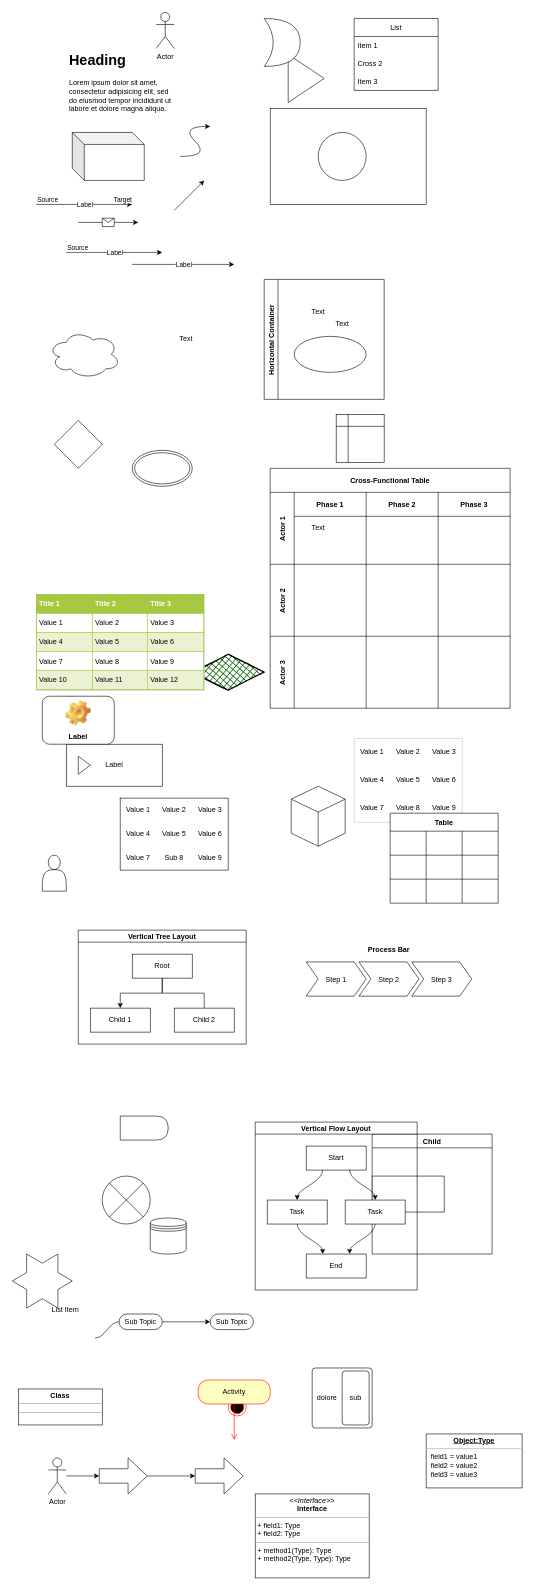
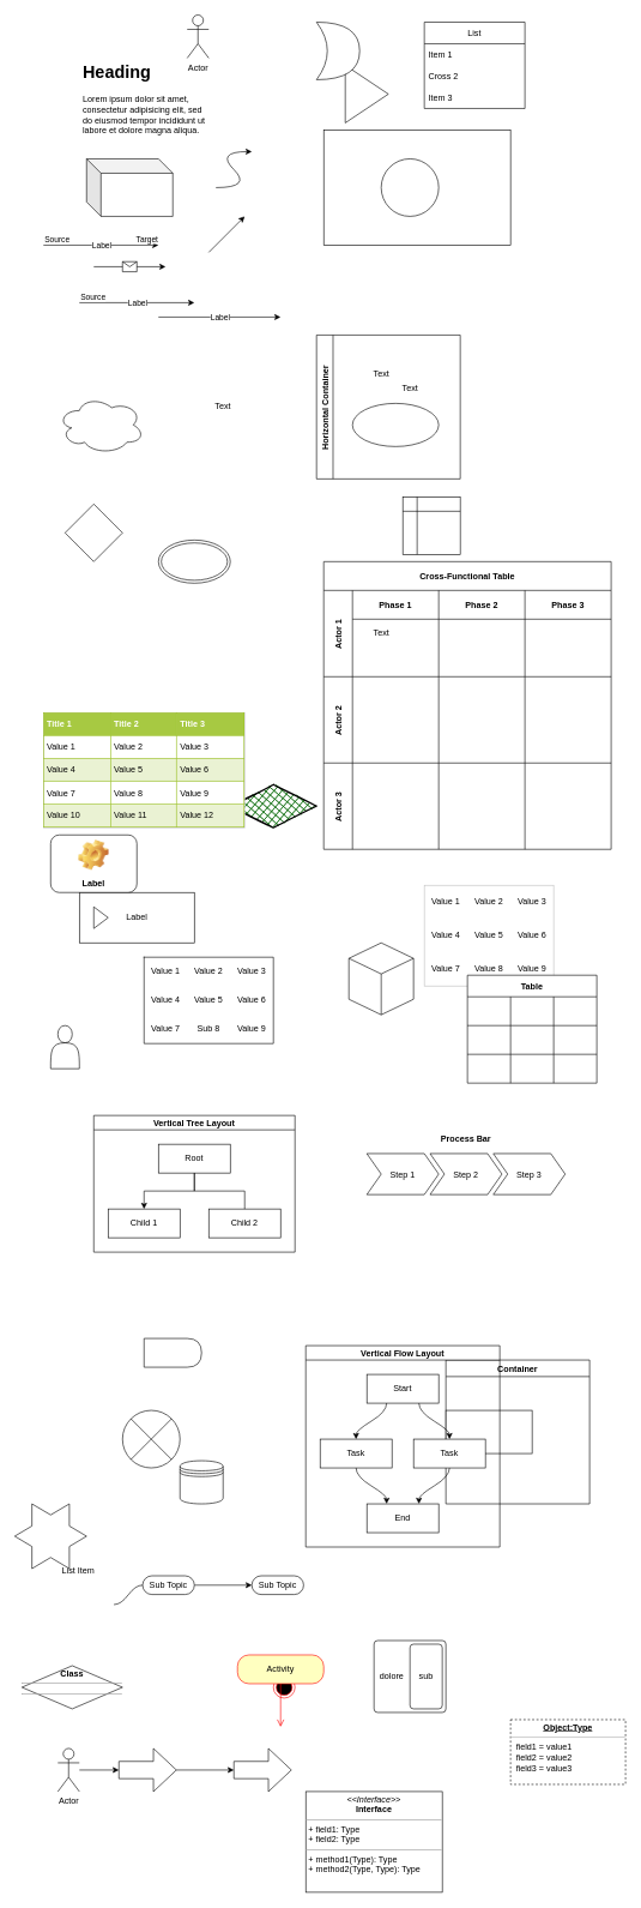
- <mxCell id="98" value="Child" style="swimlane;" vertex="1" parent="1"><mxGeometry x="620" y="1890" width="200" height="200" as="geometry" /></mxCell>
+ <mxCell id="98" value="Container" style="swimlane;" vertex="1" parent="1"><mxGeometry x="620" y="1890" width="200" height="200" as="geometry" /></mxCell>
- <mxCell id="126" value="&lt;p style=&quot;margin:0px;margin-top:4px;text-align:center;&quot;&gt;&lt;b&gt;Class&lt;/b&gt;&lt;/p&gt;&lt;hr size=&quot;1&quot;/&gt;&lt;div style=&quot;height:2px;&quot;&gt;&lt;/div&gt;&lt;hr size=&quot;1&quot;/&gt;&lt;div style=&quot;height:2px;&quot;&gt;&lt;/div&gt;" style="verticalAlign=top;align=left;overflow=fill;fontSize=12;fontFamily=Helvetica;html=1;" vertex="1" parent="1"><mxGeometry x="30" y="2315" width="140" height="60" as="geometry" /></mxCell>
+ <mxCell id="126" value="&lt;p style=&quot;margin:0px;margin-top:4px;text-align:center;&quot;&gt;&lt;b&gt;Class&lt;/b&gt;&lt;/p&gt;&lt;hr size=&quot;1&quot;/&gt;&lt;div style=&quot;height:2px;&quot;&gt;&lt;/div&gt;&lt;hr size=&quot;1&quot;/&gt;&lt;div style=&quot;height:2px;&quot;&gt;&lt;/div&gt;" style="rhombus;verticalAlign=top;align=left;overflow=fill;fontSize=12;fontFamily=Helvetica;html=1;" vertex="1" parent="1"><mxGeometry x="30" y="2315" width="140" height="60" as="geometry" /></mxCell>
- <mxCell id="128" value="&lt;p style=&quot;margin:0px;margin-top:4px;text-align:center;text-decoration:underline;&quot;&gt;&lt;b&gt;Object:Type&lt;/b&gt;&lt;/p&gt;&lt;hr/&gt;&lt;p style=&quot;margin:0px;margin-left:8px;&quot;&gt;field1 = value1&lt;br/&gt;field2 = value2&lt;br&gt;field3 = value3&lt;/p&gt;" style="verticalAlign=top;align=left;overflow=fill;fontSize=12;fontFamily=Helvetica;html=1;" vertex="1" parent="1"><mxGeometry x="710" y="2390" width="160" height="90" as="geometry" /></mxCell>
+ <mxCell id="128" value="&lt;p style=&quot;margin:0px;margin-top:4px;text-align:center;text-decoration:underline;&quot;&gt;&lt;b&gt;Object:Type&lt;/b&gt;&lt;/p&gt;&lt;hr/&gt;&lt;p style=&quot;margin:0px;margin-left:8px;&quot;&gt;field1 = value1&lt;br/&gt;field2 = value2&lt;br&gt;field3 = value3&lt;/p&gt;" style="verticalAlign=top;align=left;overflow=fill;fontSize=12;fontFamily=Helvetica;html=1;dashed=1;" vertex="1" parent="1"><mxGeometry x="710" y="2390" width="160" height="90" as="geometry" /></mxCell>
